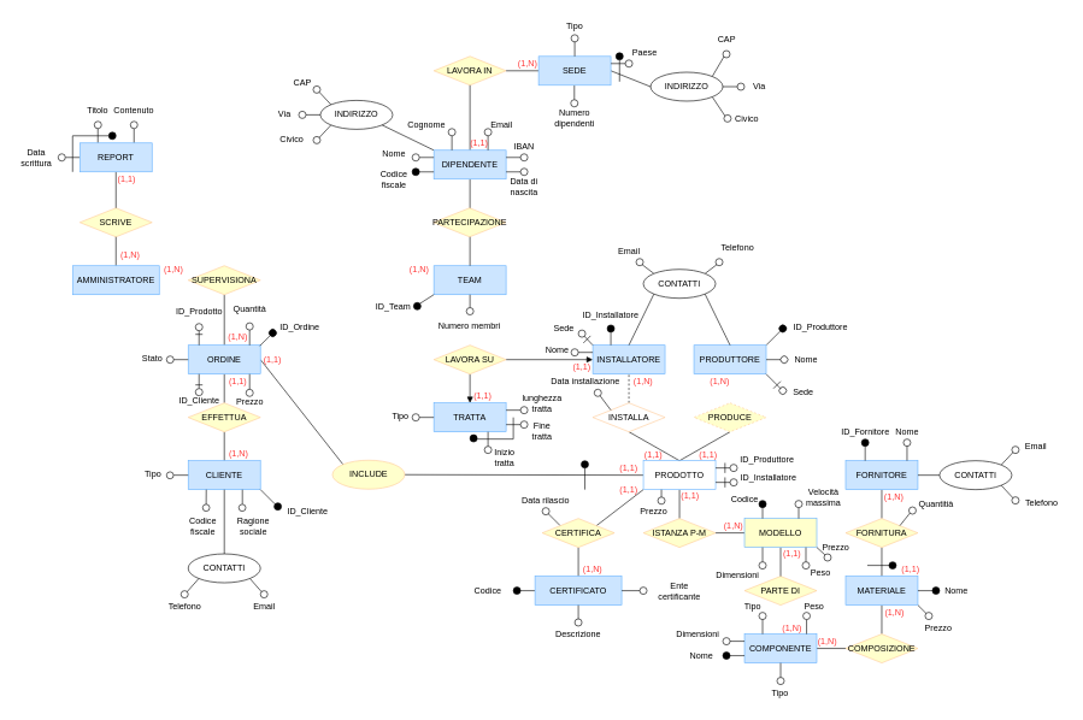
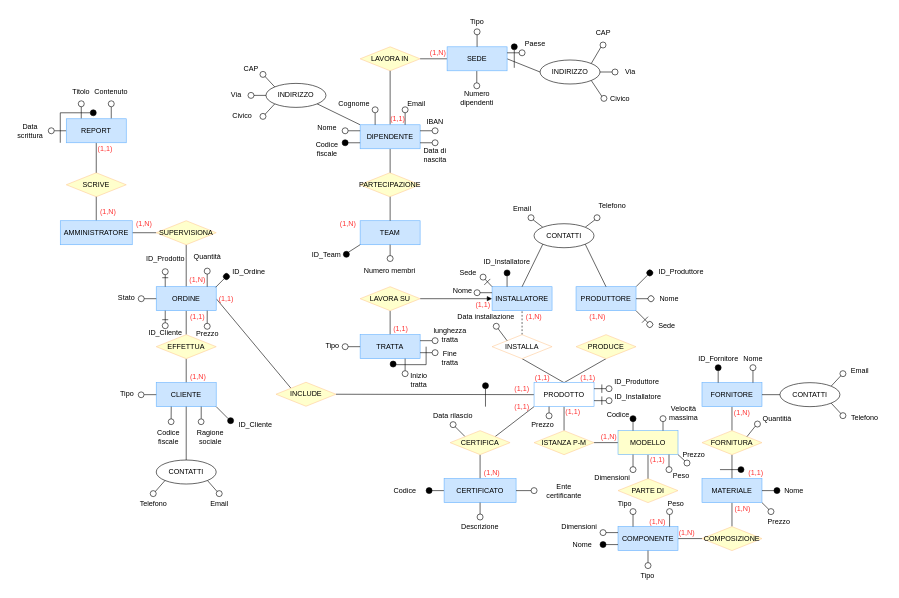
+ <mxCell id="6" value="" style="endArrow=none;html=1;rounded=0;entryX=0;entryY=0.5;entryDx=0;entryDy=0;exitX=1;exitY=0.5;exitDx=0;exitDy=0;" parent="1" source="20" target="19" edge="1"><mxGeometry width="50" height="50" relative="1" as="geometry"><mxPoint x="170" y="297" as="sourcePoint" /><mxPoint x="170" y="247" as="targetPoint" /></mxGeometry></mxCell>
- <mxCell id="13" value="" style="endArrow=block;html=1;rounded=0;entryX=0.5;entryY=0;entryDx=0;entryDy=0;exitX=0.5;exitY=1;exitDx=0;exitDy=0;" parent="1" source="16" target="103" edge="1"><mxGeometry width="50" height="50" relative="1" as="geometry"><mxPoint x="710" y="507" as="sourcePoint" /><mxPoint x="750" y="507" as="targetPoint" /></mxGeometry></mxCell>
+ <mxCell id="13" value="" style="endArrow=none;html=1;rounded=0;entryX=0.5;entryY=0;entryDx=0;entryDy=0;exitX=0.5;exitY=1;exitDx=0;exitDy=0;" parent="1" source="16" target="103" edge="1"><mxGeometry width="50" height="50" relative="1" as="geometry"><mxPoint x="710" y="507" as="sourcePoint" /><mxPoint x="750" y="507" as="targetPoint" /></mxGeometry></mxCell>
- <mxCell id="34" value="PRODUCE" style="rhombus;whiteSpace=wrap;html=1;fillColor=#FFFFCC;strokeColor=#FFCC99;dashed=1;" parent="1" vertex="1"><mxGeometry x="960" y="557" width="100" height="40" as="geometry" /></mxCell>
+ <mxCell id="34" value="PRODUCE" style="rhombus;whiteSpace=wrap;html=1;fillColor=#FFFFCC;strokeColor=#FFCC99;" parent="1" vertex="1"><mxGeometry x="960" y="557" width="100" height="40" as="geometry" /></mxCell>
- <mxCell id="21" value="INCLUDE" style="ellipse;whiteSpace=wrap;html=1;fillColor=#FFFFCC;strokeColor=#FFCC99;" parent="1" vertex="1"><mxGeometry x="459.68" y="636.32" width="100" height="40" as="geometry" /></mxCell>
+ <mxCell id="21" value="INCLUDE" style="rhombus;whiteSpace=wrap;html=1;fillColor=#FFFFCC;strokeColor=#FFCC99;" parent="1" vertex="1"><mxGeometry x="459.68" y="636.32" width="100" height="40" as="geometry" /></mxCell>
